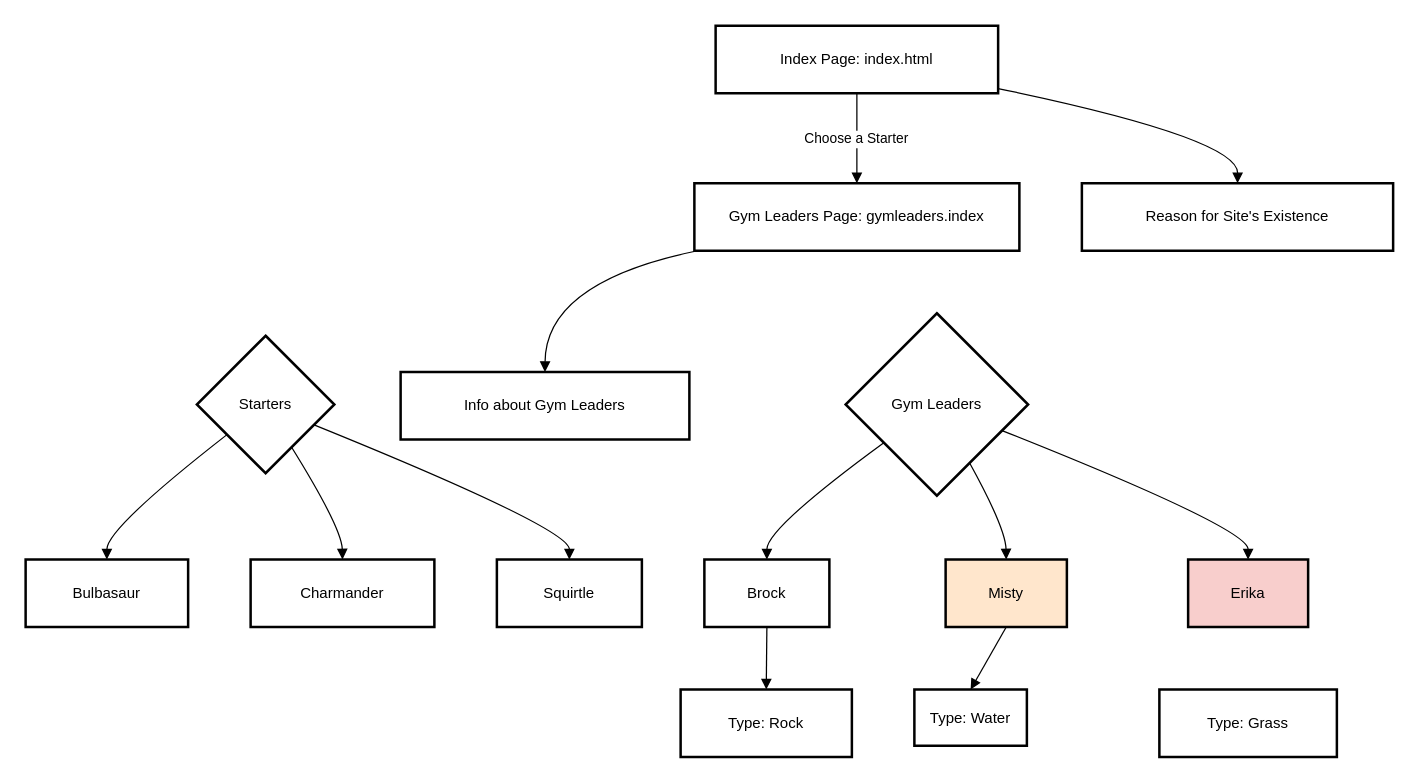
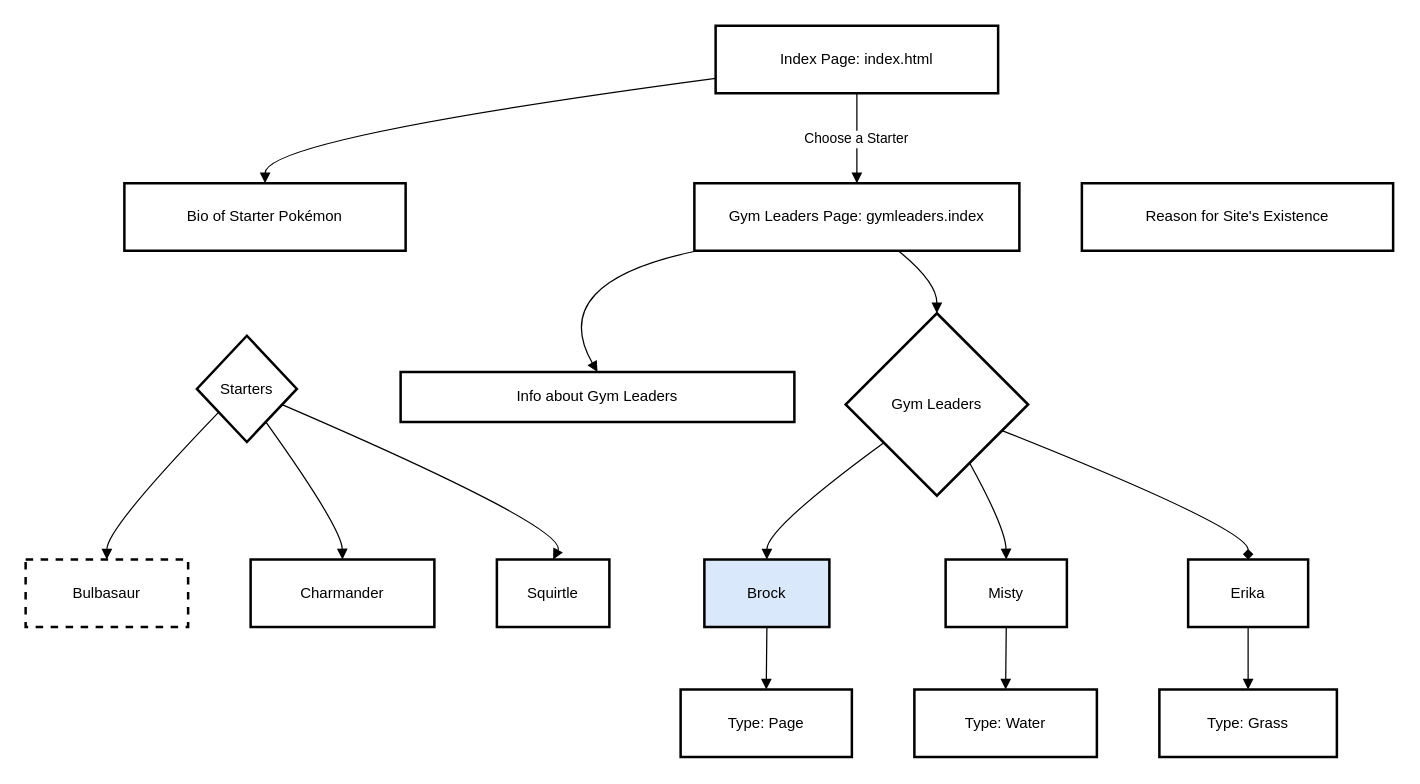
+ <mxCell id="19" value="" style="curved=1;startArrow=none;endArrow=block;exitX=0;exitY=0.78;entryX=0.5;entryY=0.01;" parent="1" source="2" target="4" edge="1"><mxGeometry relative="1" as="geometry"><Array as="points"><mxPoint x="212" y="110" /></Array></mxGeometry></mxCell>
- <mxCell id="23" value="" style="curved=1;startArrow=none;endArrow=block;exitX=1;exitY=0.93;entryX=0.5;entryY=0.01;" parent="1" source="2" target="9" edge="1"><mxGeometry relative="1" as="geometry"><Array as="points"><mxPoint x="990" y="110" /></Array></mxGeometry></mxCell>
+ <mxCell id="4" value="Bio of Starter Pokémon" style="whiteSpace=wrap;strokeWidth=2;" parent="1" vertex="1"><mxGeometry x="99" y="146" width="225" height="54" as="geometry" /></mxCell>
+ <mxCell id="25" value="" style="curved=1;startArrow=none;endArrow=block;exitX=0.63;exitY=1.01;entryX=0.5;entryY=0;" parent="1" source="3" target="11" edge="1"><mxGeometry relative="1" as="geometry"><Array as="points"><mxPoint x="749" y="225" /></Array></mxGeometry></mxCell>
- <mxCell id="5" value="Starters" style="rhombus;strokeWidth=2;whiteSpace=wrap;" parent="1" vertex="1"><mxGeometry x="157" y="268" width="110" height="110" as="geometry" /></mxCell>
+ <mxCell id="5" value="Starters" style="rhombus;strokeWidth=2;whiteSpace=wrap;" parent="1" vertex="1"><mxGeometry x="157" y="268" width="80" height="85" as="geometry" /></mxCell>
- <mxCell id="10" value="Info about Gym Leaders" style="whiteSpace=wrap;strokeWidth=2;" parent="1" vertex="1"><mxGeometry x="320" y="297" width="231" height="54" as="geometry" /></mxCell>
+ <mxCell id="10" value="Info about Gym Leaders" style="whiteSpace=wrap;strokeWidth=2;" parent="1" vertex="1"><mxGeometry x="320" y="297" width="315" height="40" as="geometry" /></mxCell>
- <mxCell id="28" value="" style="curved=1;startArrow=none;endArrow=block;exitX=1;exitY=0.7;entryX=0.5;entryY=-0.01;" parent="1" source="11" target="14" edge="1"><mxGeometry relative="1" as="geometry"><Array as="points"><mxPoint x="998" y="422" /></Array></mxGeometry></mxCell>
+ <mxCell id="28" value="" style="curved=1;startArrow=none;endArrow=diamond;exitX=1;exitY=0.7;entryX=0.5;entryY=-0.01;" parent="1" source="11" target="14" edge="1"><mxGeometry relative="1" as="geometry"><Array as="points"><mxPoint x="998" y="422" /></Array></mxGeometry></mxCell>
- <mxCell id="6" value="Bulbasaur" style="whiteSpace=wrap;strokeWidth=2;" parent="1" vertex="1"><mxGeometry x="20" y="447" width="130" height="54" as="geometry" /></mxCell>
+ <mxCell id="6" value="Bulbasaur" style="whiteSpace=wrap;strokeWidth=2;dashed=1;" parent="1" vertex="1"><mxGeometry x="20" y="447" width="130" height="54" as="geometry" /></mxCell>
- <mxCell id="8" value="Squirtle" style="whiteSpace=wrap;strokeWidth=2;" parent="1" vertex="1"><mxGeometry x="397" y="447" width="116" height="54" as="geometry" /></mxCell>
+ <mxCell id="8" value="Squirtle" style="whiteSpace=wrap;strokeWidth=2;" parent="1" vertex="1"><mxGeometry x="397" y="447" width="90" height="54" as="geometry" /></mxCell>
- <mxCell id="12" value="Brock" style="whiteSpace=wrap;strokeWidth=2;" parent="1" vertex="1"><mxGeometry x="563" y="447" width="100" height="54" as="geometry" /></mxCell>
+ <mxCell id="12" value="Brock" style="whiteSpace=wrap;strokeWidth=2;fillColor=#dae8fc;" parent="1" vertex="1"><mxGeometry x="563" y="447" width="100" height="54" as="geometry" /></mxCell>
- <mxCell id="13" value="Misty" style="whiteSpace=wrap;strokeWidth=2;fillColor=#ffe6cc;" parent="1" vertex="1"><mxGeometry x="756" y="447" width="97" height="54" as="geometry" /></mxCell>
+ <mxCell id="13" value="Misty" style="whiteSpace=wrap;strokeWidth=2;" parent="1" vertex="1"><mxGeometry x="756" y="447" width="97" height="54" as="geometry" /></mxCell>
- <mxCell id="14" value="Erika" style="whiteSpace=wrap;strokeWidth=2;fillColor=#f8cecc;" parent="1" vertex="1"><mxGeometry x="950" y="447" width="96" height="54" as="geometry" /></mxCell>
+ <mxCell id="14" value="Erika" style="whiteSpace=wrap;strokeWidth=2;" parent="1" vertex="1"><mxGeometry x="950" y="447" width="96" height="54" as="geometry" /></mxCell>
+ <mxCell id="31" value="" style="curved=1;startArrow=none;endArrow=block;exitX=0.5;exitY=0.99;entryX=0.5;entryY=-0.01;" parent="1" source="14" target="17" edge="1"><mxGeometry relative="1" as="geometry"><Array as="points" /></mxGeometry></mxCell>
- <mxCell id="16" value="Type: Water" style="whiteSpace=wrap;strokeWidth=2;" parent="1" vertex="1"><mxGeometry x="731" y="551" width="90" height="45" as="geometry" /></mxCell>
+ <mxCell id="16" value="Type: Water" style="whiteSpace=wrap;strokeWidth=2;" parent="1" vertex="1"><mxGeometry x="731" y="551" width="146" height="54" as="geometry" /></mxCell>
- <mxCell id="15" value="Type: Rock" style="whiteSpace=wrap;strokeWidth=2;" parent="1" vertex="1"><mxGeometry x="544" y="551" width="137" height="54" as="geometry" /></mxCell>
+ <mxCell id="15" value="Type: Page" style="whiteSpace=wrap;strokeWidth=2;" parent="1" vertex="1"><mxGeometry x="544" y="551" width="137" height="54" as="geometry" /></mxCell>
